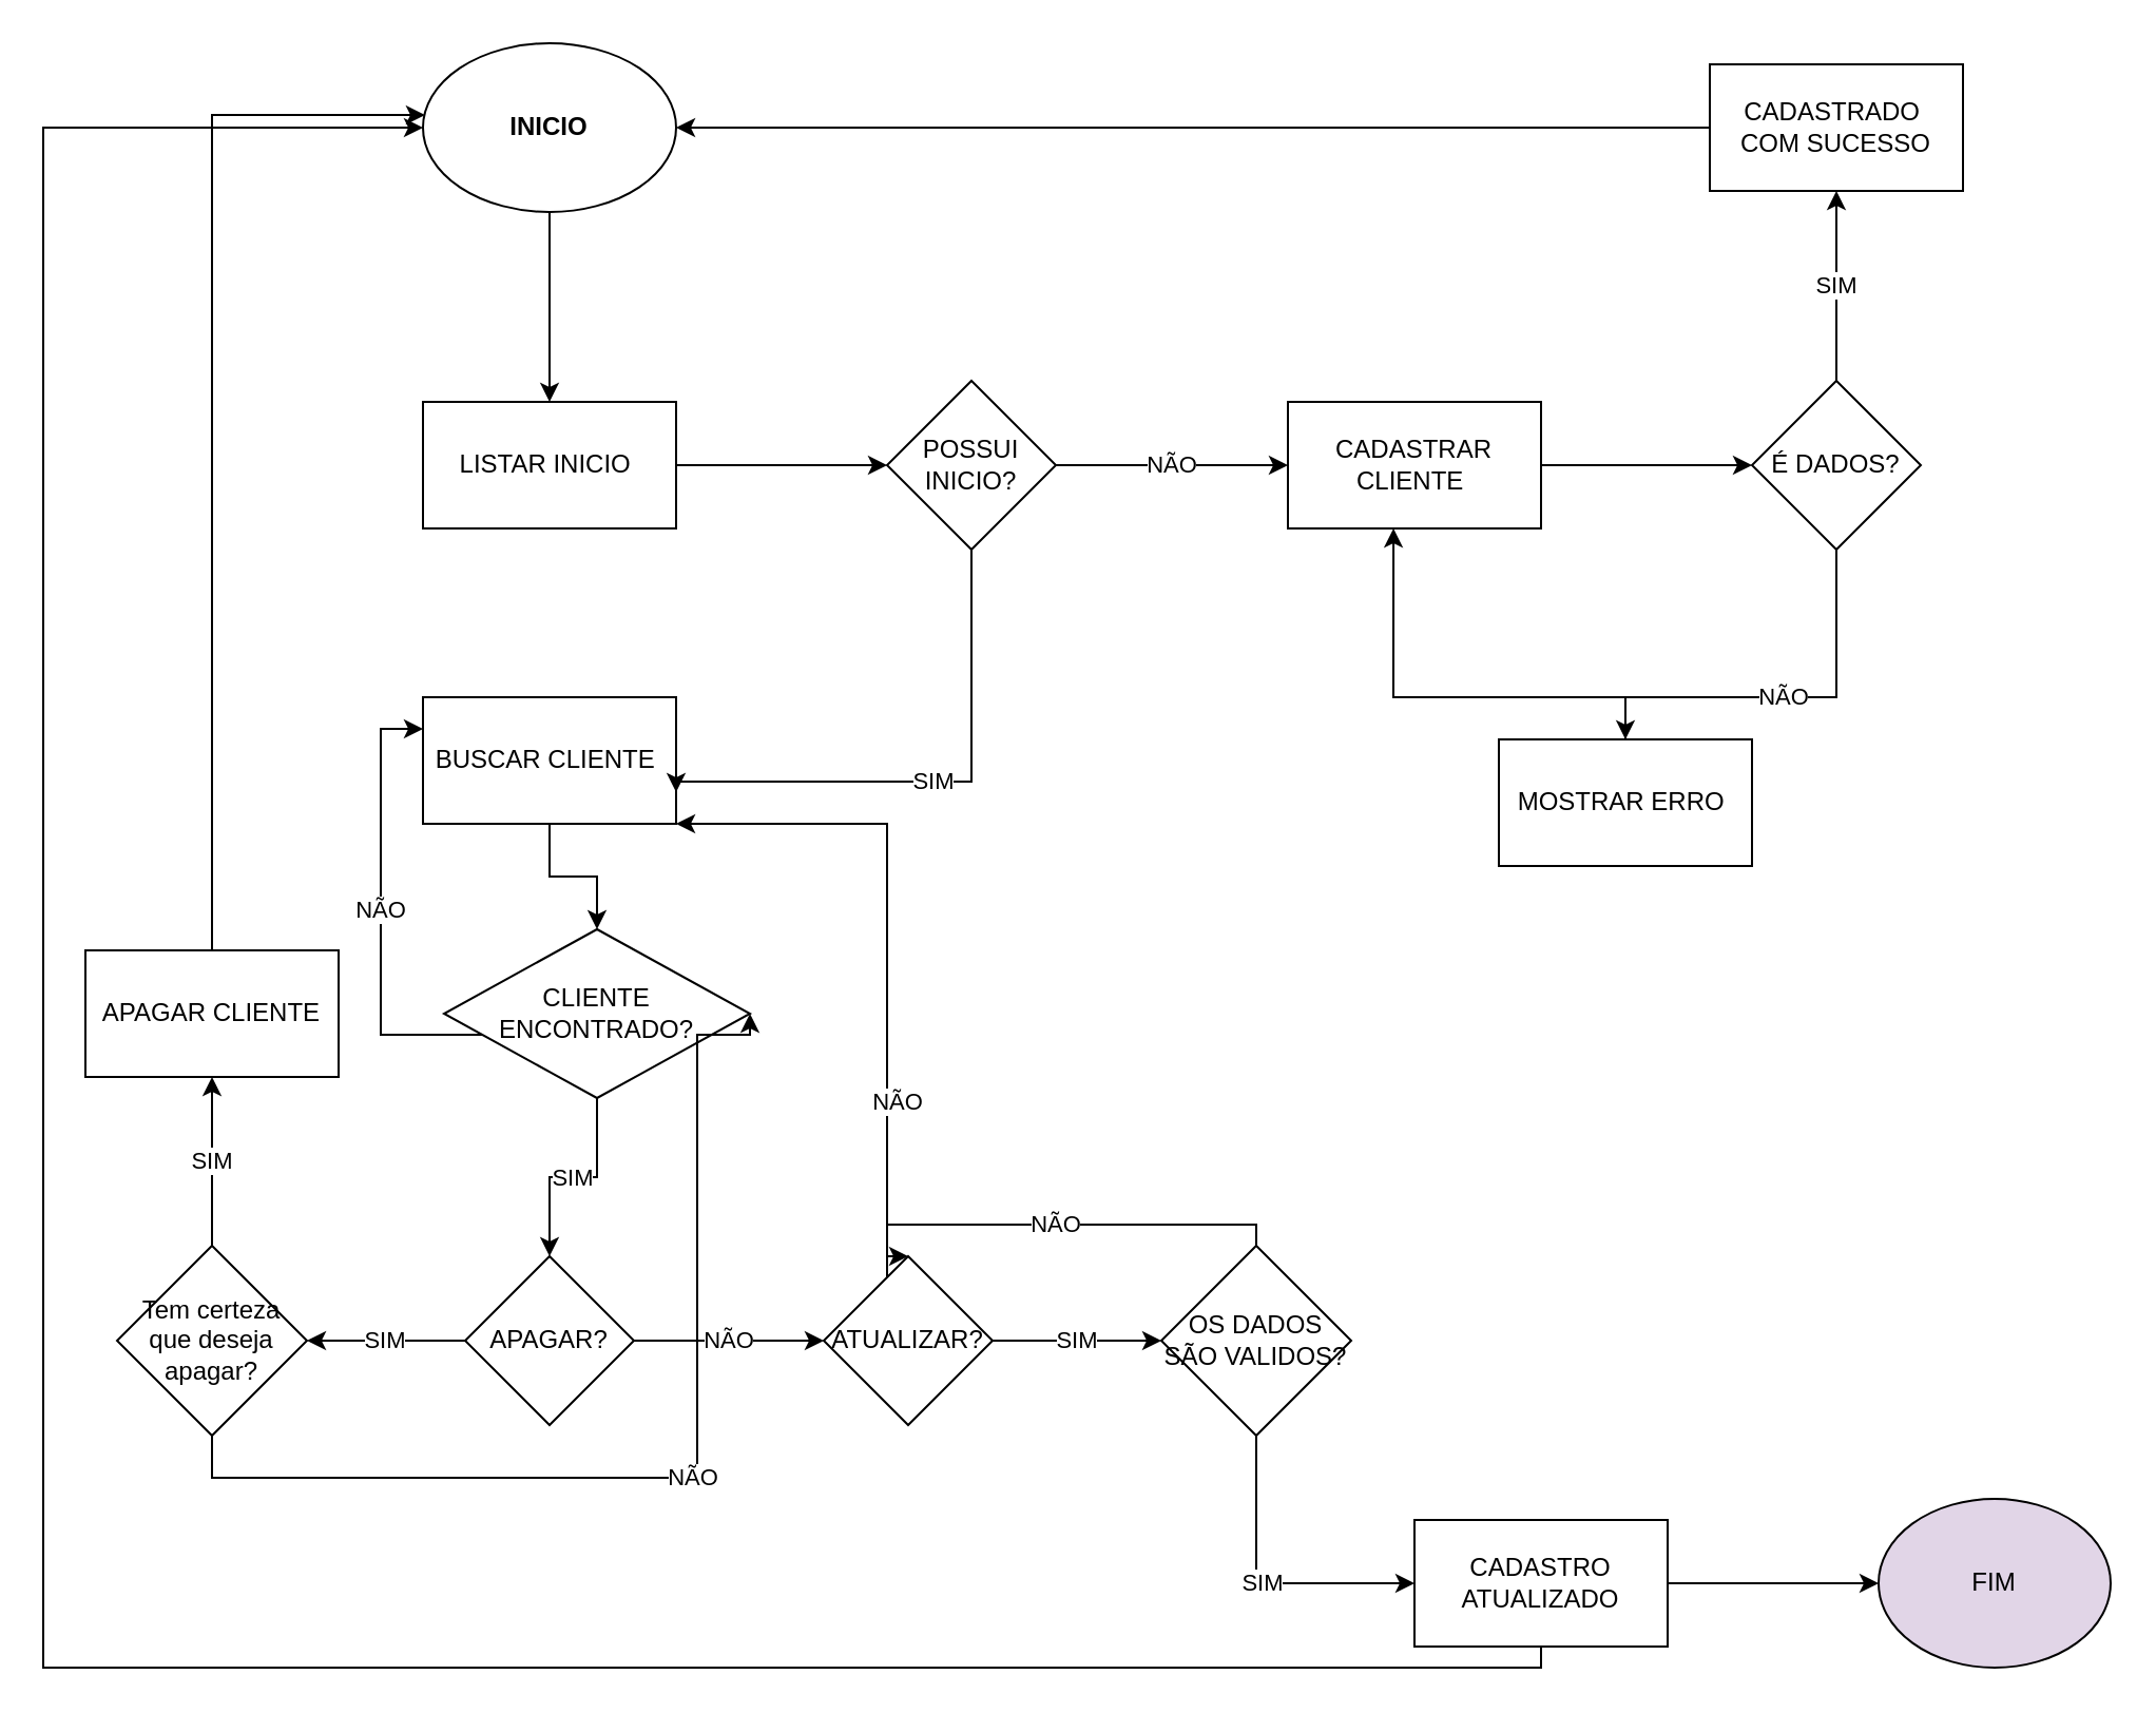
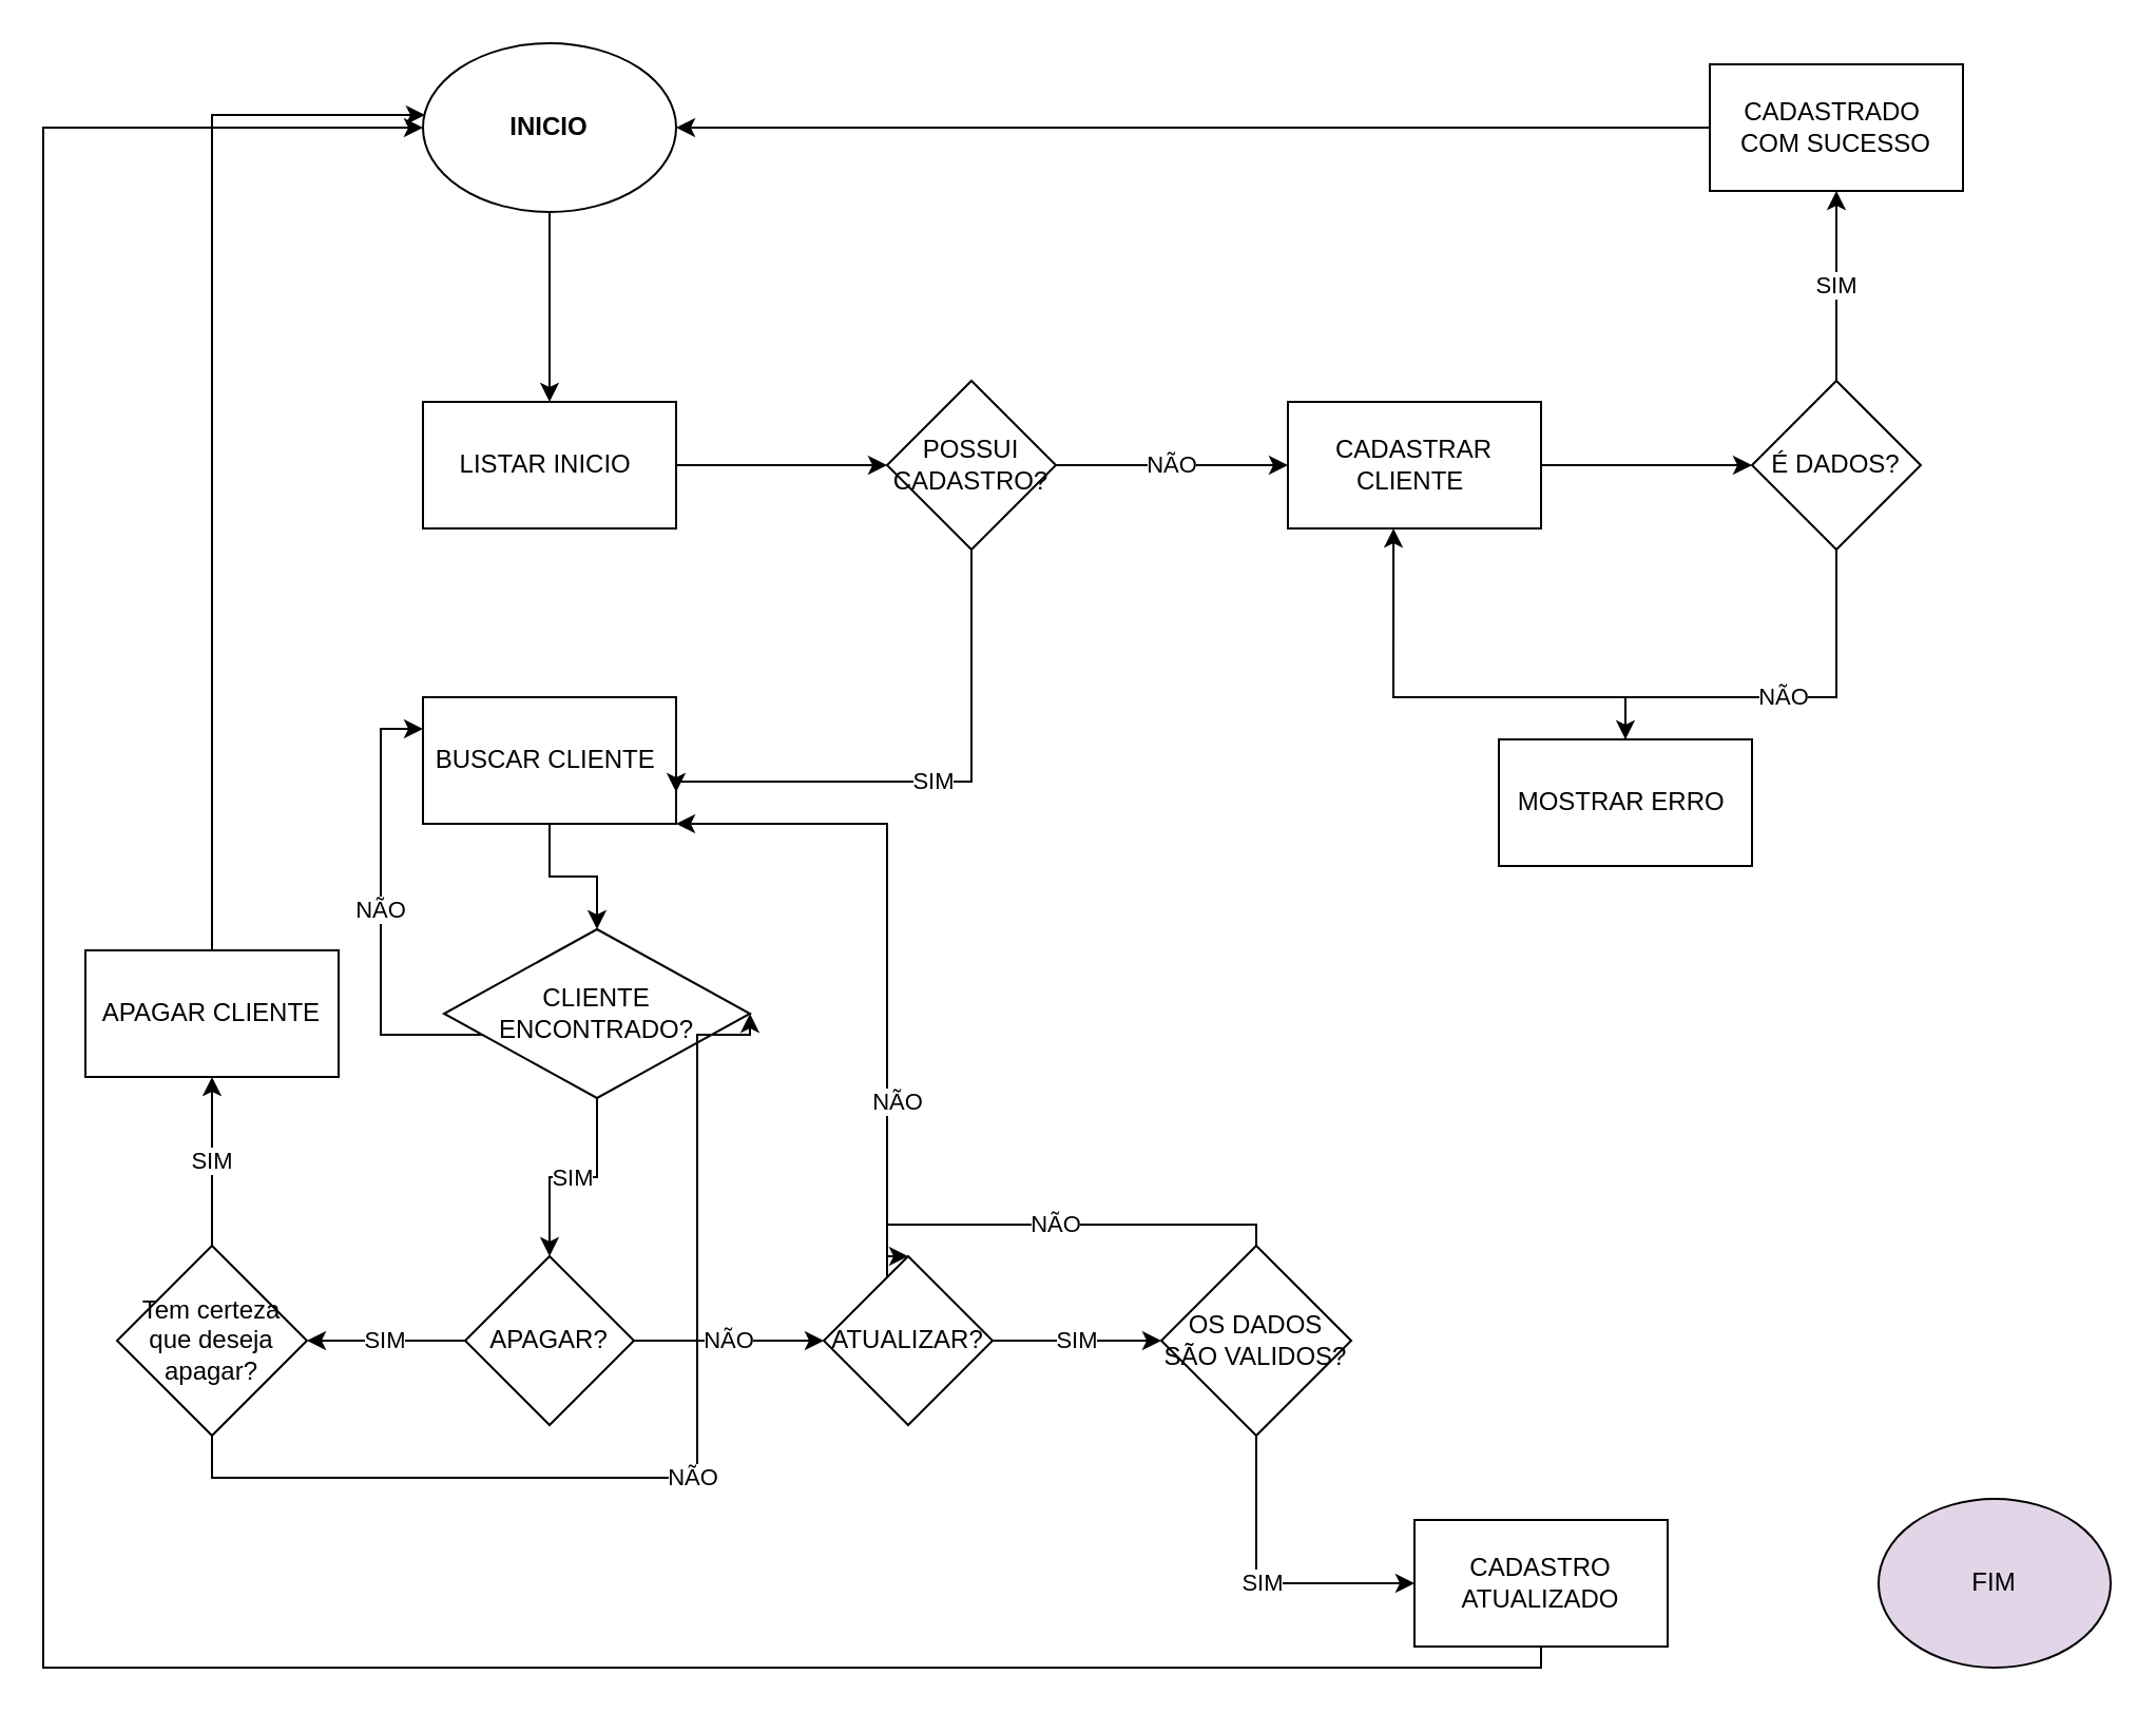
- <mxCell id="10" value="POSSUI INICIO?" style="rhombus;whiteSpace=wrap;html=1;" parent="1" vertex="1"><mxGeometry x="420" y="180" width="80" height="80" as="geometry" /></mxCell>
+ <mxCell id="10" value="POSSUI CADASTRO?" style="rhombus;whiteSpace=wrap;html=1;" parent="1" vertex="1"><mxGeometry x="420" y="180" width="80" height="80" as="geometry" /></mxCell>
- <mxCell id="39" value="" style="edgeStyle=orthogonalEdgeStyle;rounded=0;orthogonalLoop=1;jettySize=auto;html=1;" parent="1" source="40" target="41" edge="1"><mxGeometry relative="1" as="geometry" /></mxCell>
